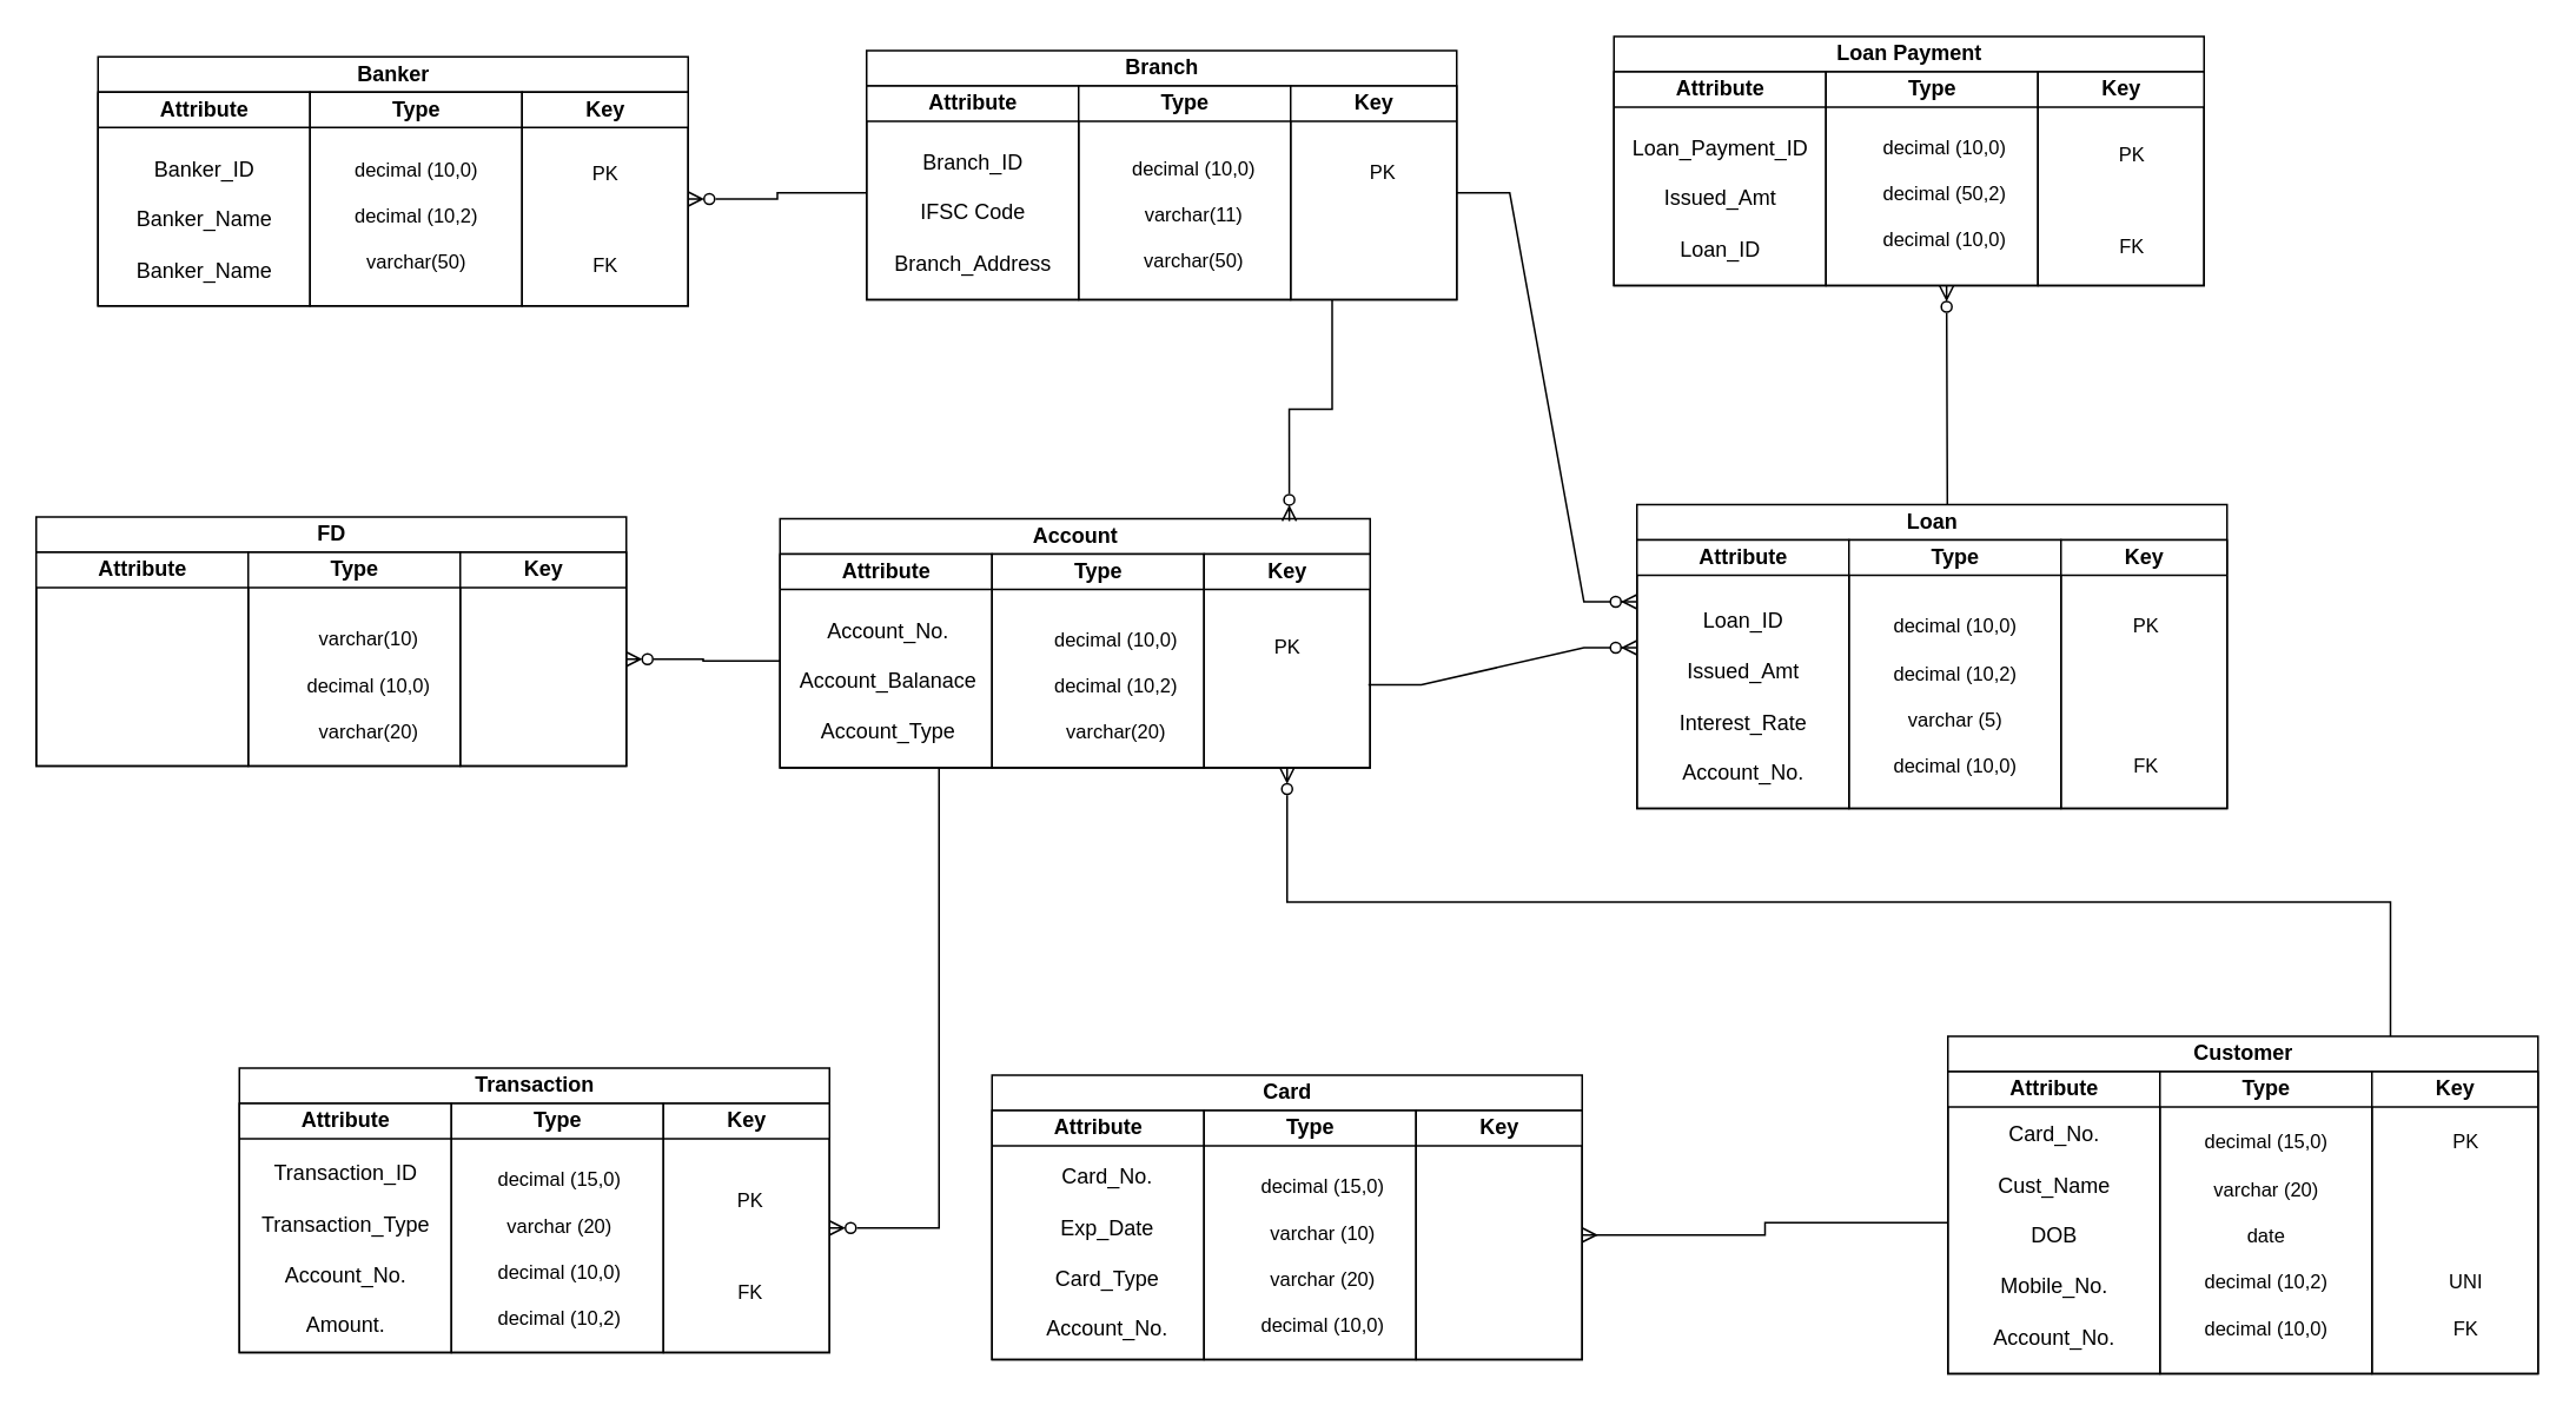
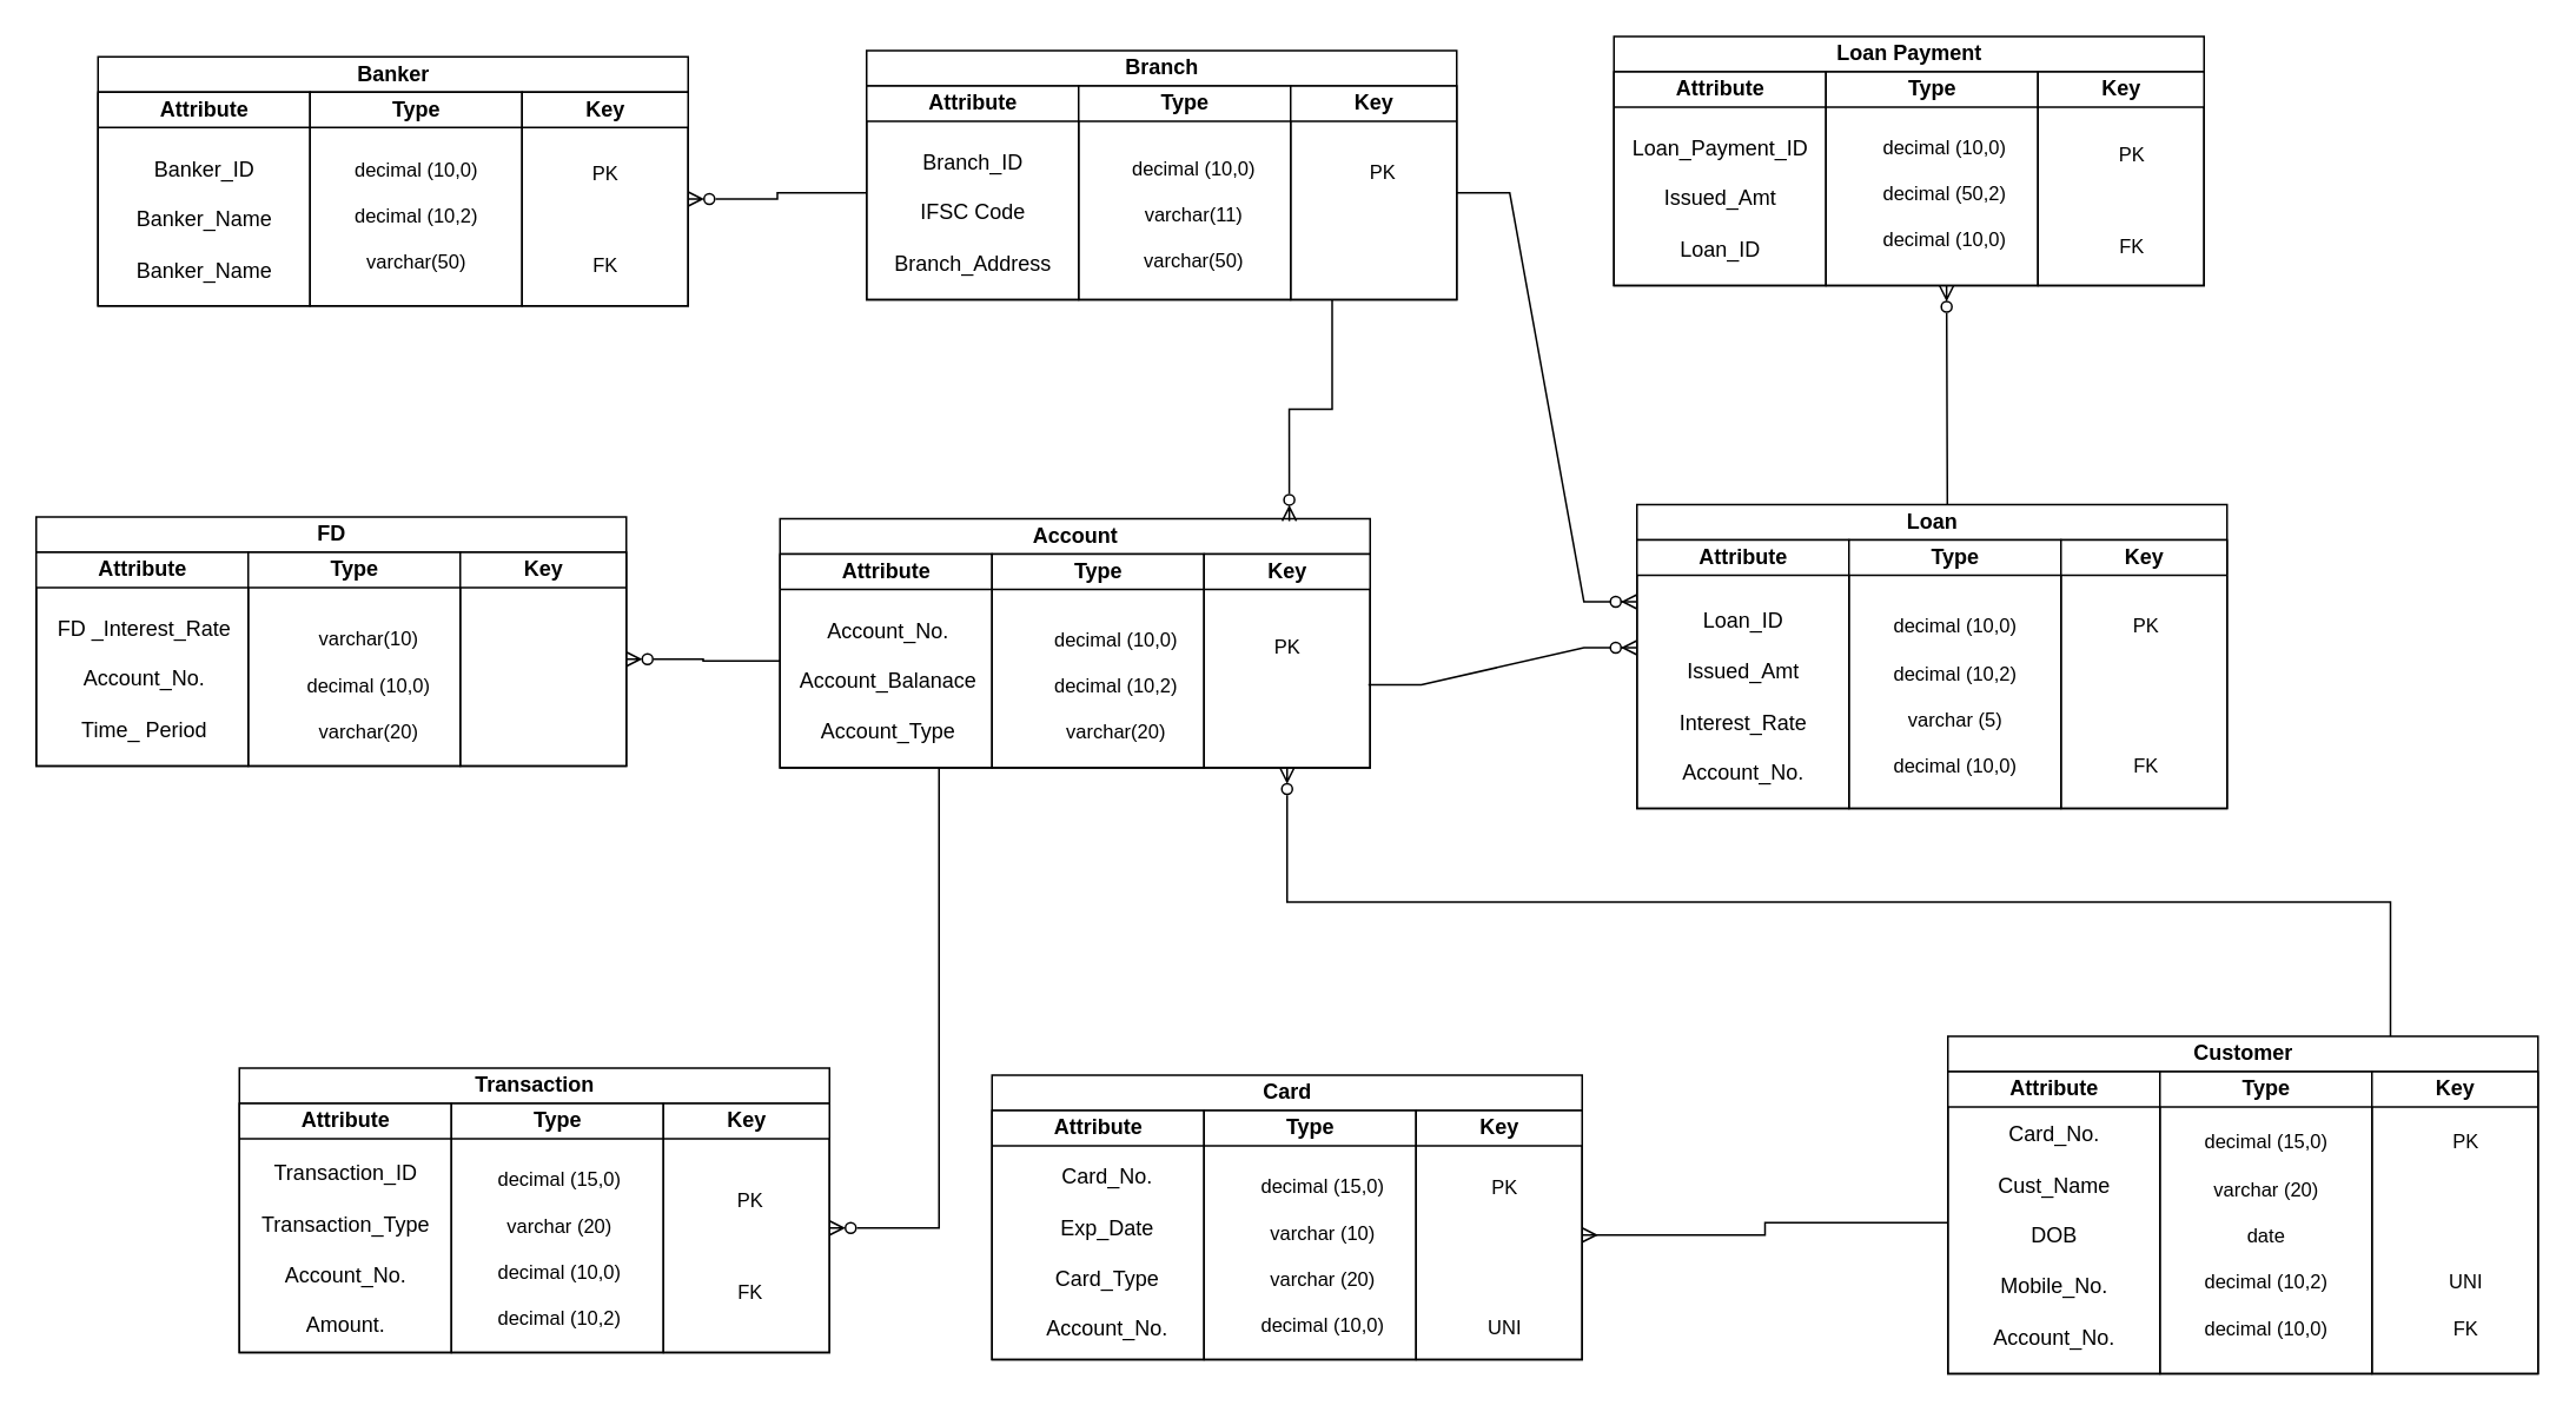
+ <mxCell id="30" value="FD _Interest_Rate&lt;br style=&quot;border-color: var(--border-color);&quot;&gt;&lt;br style=&quot;border-color: var(--border-color);&quot;&gt;Account_No.&lt;br style=&quot;border-color: var(--border-color);&quot;&gt;&lt;br style=&quot;border-color: var(--border-color);&quot;&gt;Time_ Period" style="text;html=1;align=center;verticalAlign=middle;resizable=0;points=[];autosize=1;strokeColor=none;fillColor=none;" parent="29" vertex="1"><mxGeometry x="2.5" y="30" width="116" height="84" as="geometry" /></mxCell>
+ <mxCell id="64" value="PK&lt;br style=&quot;border-color: var(--border-color);&quot;&gt;&lt;br style=&quot;border-color: var(--border-color);&quot;&gt;&lt;br style=&quot;border-color: var(--border-color);&quot;&gt;&lt;br style=&quot;border-color: var(--border-color);&quot;&gt;&lt;br style=&quot;border-color: var(--border-color);&quot;&gt;&lt;br style=&quot;border-color: var(--border-color);&quot;&gt;UNI" style="text;html=1;align=center;verticalAlign=middle;resizable=0;points=[];autosize=1;strokeColor=none;fillColor=none;fontSize=11;fontFamily=Helvetica;fontColor=default;" parent="63" vertex="1"><mxGeometry x="31" y="32" width="37" height="103" as="geometry" /></mxCell>
